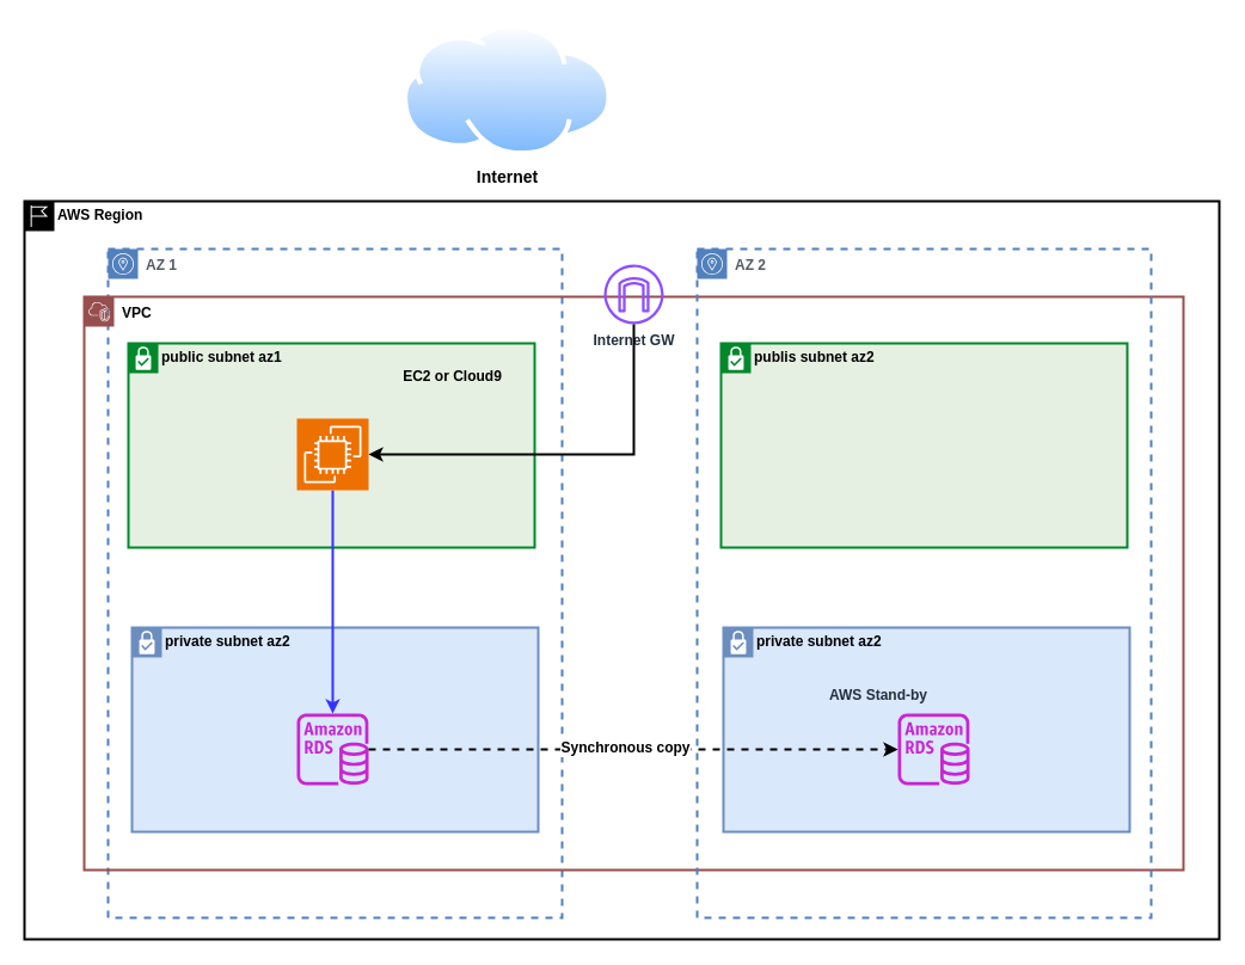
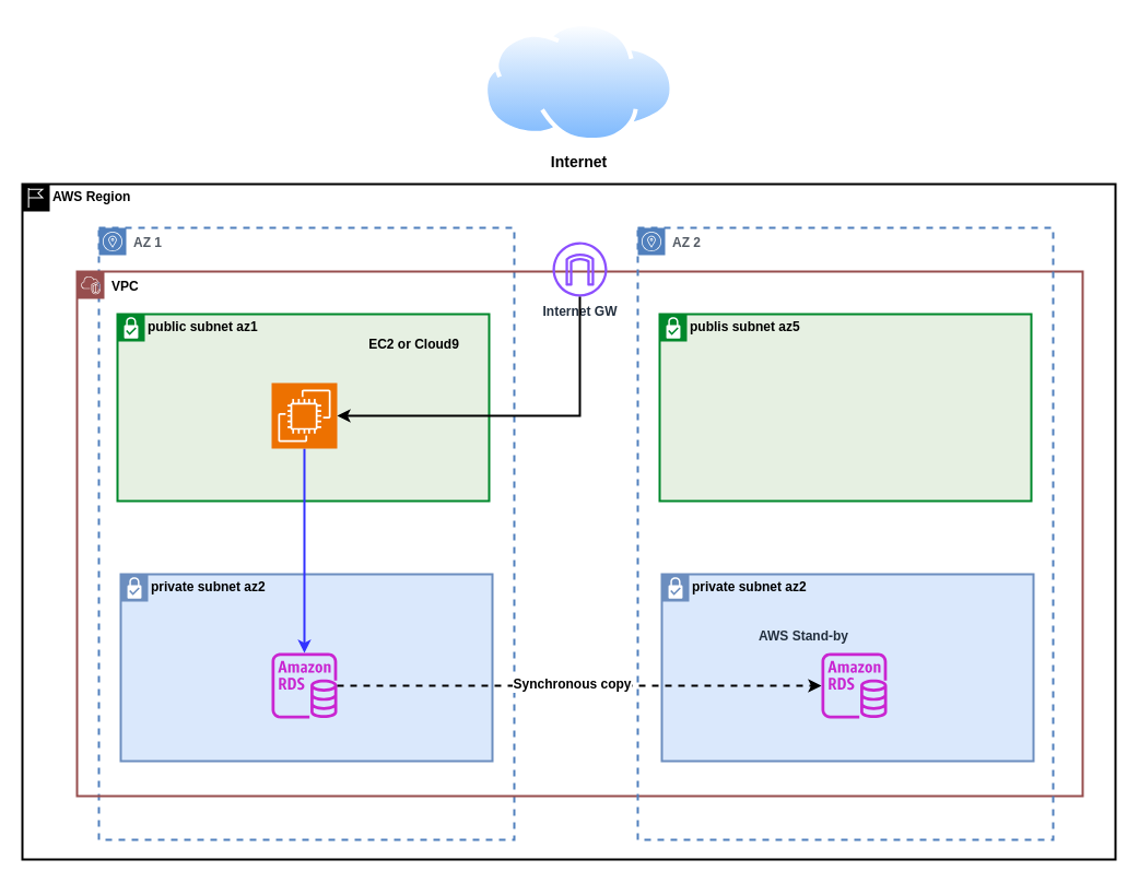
- <mxCell id="20" value="&lt;b&gt;&lt;font style=&quot;font-size: 14px;&quot;&gt;Internet&lt;/font&gt;&lt;/b&gt;" style="image;aspect=fixed;perimeter=ellipsePerimeter;html=1;align=center;shadow=0;dashed=0;spacingTop=3;image=img/lib/active_directory/internet_cloud.svg;" parent="1" vertex="1"><mxGeometry x="337" y="20" width="174.61" height="110" as="geometry" /></mxCell>
+ <mxCell id="20" value="&lt;b&gt;&lt;font style=&quot;font-size: 14px;&quot;&gt;Internet&lt;/font&gt;&lt;/b&gt;" style="image;aspect=fixed;perimeter=ellipsePerimeter;html=1;align=center;shadow=0;dashed=0;spacingTop=3;image=img/lib/active_directory/internet_cloud.svg;" parent="1" vertex="1"><mxGeometry x="442" y="20" width="174.61" height="110" as="geometry" /></mxCell>
- <mxCell id="12" value="&lt;b&gt;publis subnet az2&lt;/b&gt;" style="shape=mxgraph.ibm.box;prType=subnet;fontStyle=0;verticalAlign=top;align=left;spacingLeft=32;spacingTop=4;fillColor=#E6F0E2;rounded=0;whiteSpace=wrap;html=1;strokeColor=#00882B;strokeWidth=2;dashed=0;container=1;spacing=-4;collapsible=0;expand=0;recursiveResize=0;" parent="5" vertex="1"><mxGeometry x="533" y="39" width="340" height="171" as="geometry" /></mxCell>
+ <mxCell id="12" value="&lt;b&gt;publis subnet az5&lt;/b&gt;" style="shape=mxgraph.ibm.box;prType=subnet;fontStyle=0;verticalAlign=top;align=left;spacingLeft=32;spacingTop=4;fillColor=#E6F0E2;rounded=0;whiteSpace=wrap;html=1;strokeColor=#00882B;strokeWidth=2;dashed=0;container=1;spacing=-4;collapsible=0;expand=0;recursiveResize=0;" parent="5" vertex="1"><mxGeometry x="533" y="39" width="340" height="171" as="geometry" /></mxCell>
